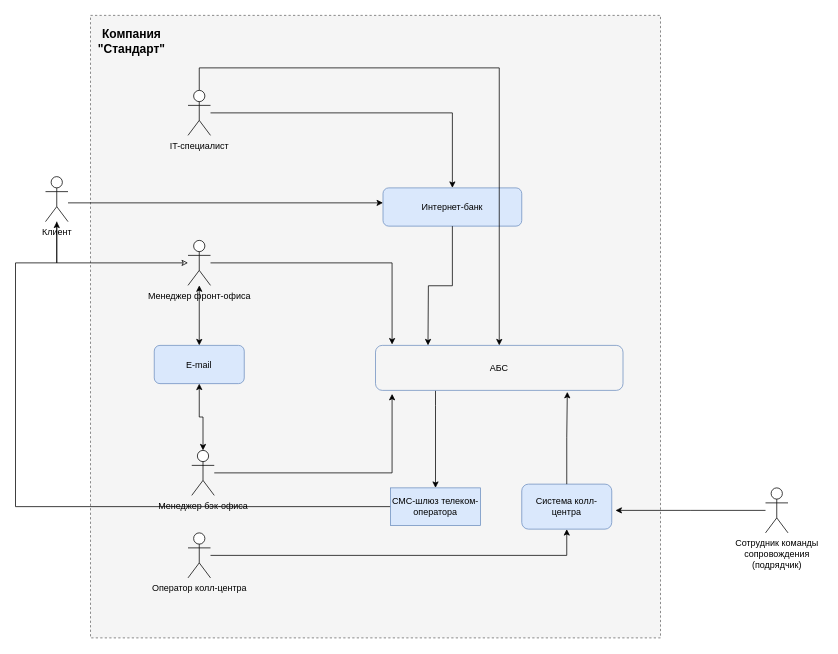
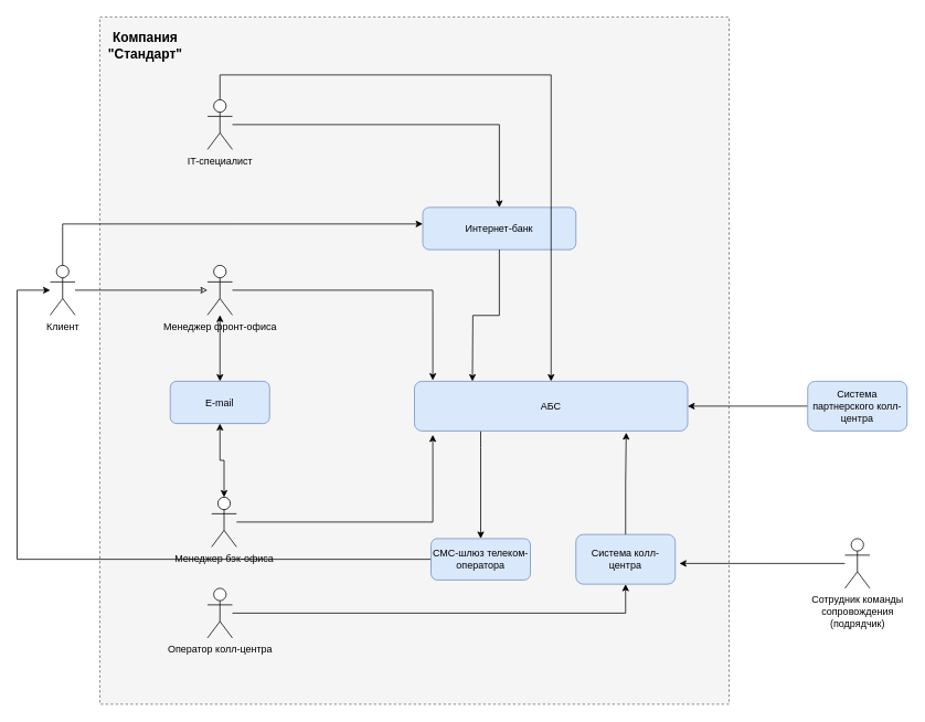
- <mxCell id="15" value="Клиент" style="shape=umlActor;verticalLabelPosition=bottom;verticalAlign=top;html=1;outlineConnect=0;" vertex="1" parent="1"><mxGeometry x="60" y="235" width="30" height="60" as="geometry" /></mxCell>
+ <mxCell id="15" value="Клиент" style="shape=umlActor;verticalLabelPosition=bottom;verticalAlign=top;html=1;outlineConnect=0;" vertex="1" parent="1"><mxGeometry x="60" y="320" width="30" height="60" as="geometry" /></mxCell>
- <mxCell id="12" value="АБС" style="rounded=1;whiteSpace=wrap;html=1;fillColor=#f5f5f5;strokeColor=#6c8ebf;" vertex="1" parent="1"><mxGeometry x="500" y="460" width="330" height="60" as="geometry" /></mxCell>
+ <mxCell id="12" value="АБС" style="rounded=1;whiteSpace=wrap;html=1;fillColor=#dae8fc;strokeColor=#6c8ebf;" vertex="1" parent="1"><mxGeometry x="500" y="460" width="330" height="60" as="geometry" /></mxCell>
+ <mxCell id="28" style="edgeStyle=orthogonalEdgeStyle;rounded=0;orthogonalLoop=1;jettySize=auto;html=1;entryX=1;entryY=0.5;entryDx=0;entryDy=0;" edge="1" parent="1" source="29" target="12"><mxGeometry relative="1" as="geometry" /></mxCell>
+ <mxCell id="29" value="&lt;font style=&quot;font-size: 12px;&quot;&gt;Система партнерского колл-центра&lt;/font&gt;" style="rounded=1;whiteSpace=wrap;html=1;fillColor=#dae8fc;strokeColor=#6c8ebf;fontSize=8;" vertex="1" parent="1"><mxGeometry x="975" y="460" width="120" height="60" as="geometry" /></mxCell>
- <mxCell id="18" value="СМС-шлюз телеком-оператора" style="whiteSpace=wrap;html=1;fillColor=#dae8fc;strokeColor=#6c8ebf;rounded=0;" vertex="1" parent="1"><mxGeometry x="520" y="650" width="120" height="50" as="geometry" /></mxCell>
+ <mxCell id="18" value="СМС-шлюз телеком-оператора" style="rounded=1;whiteSpace=wrap;html=1;fillColor=#dae8fc;strokeColor=#6c8ebf;" vertex="1" parent="1"><mxGeometry x="520" y="650" width="120" height="50" as="geometry" /></mxCell>
